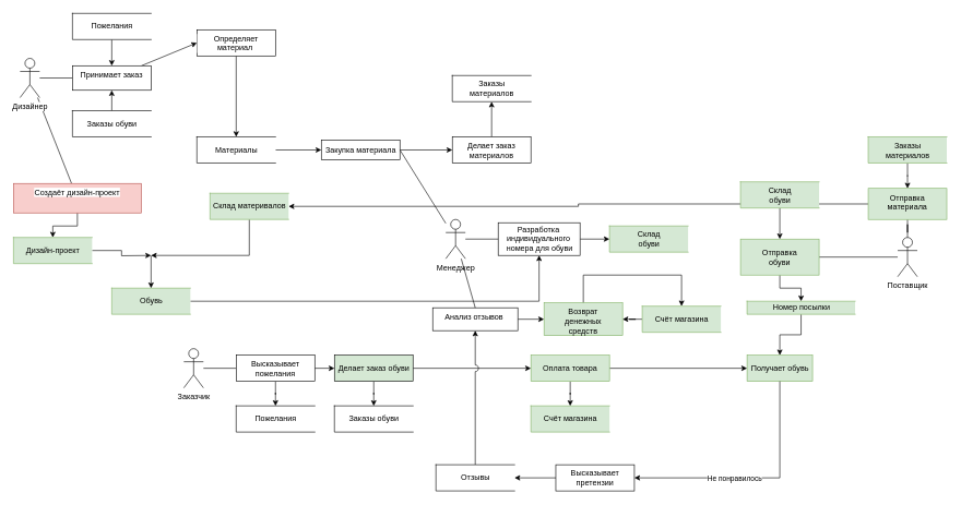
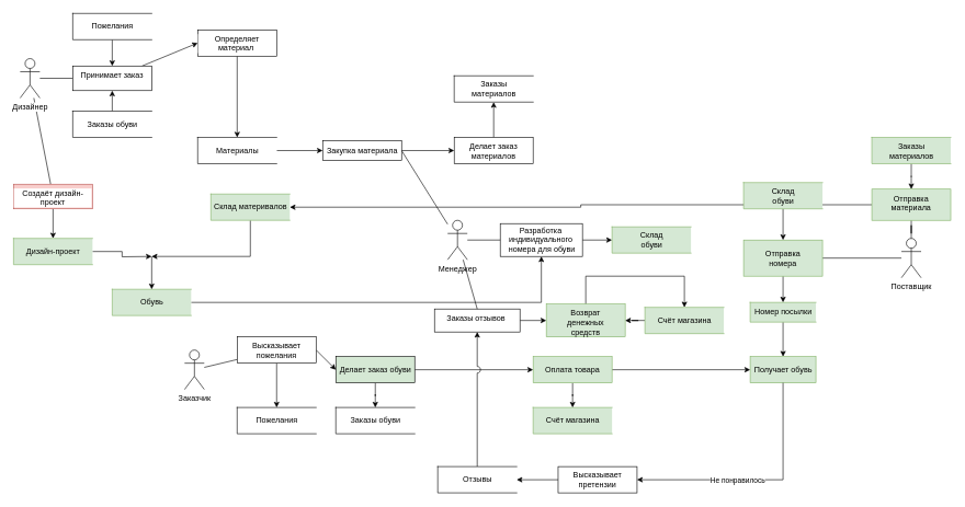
- <mxCell id="43" value="Создаёт дизайн-проект" style="whiteSpace=wrap;html=1;verticalAlign=top;strokeColor=#b85450;labelBackgroundColor=default;fillColor=#f8cecc;" parent="1" vertex="1"><mxGeometry x="20" y="280" width="195" height="45" as="geometry" /></mxCell>
+ <mxCell id="43" value="Создаёт дизайн-проект" style="whiteSpace=wrap;html=1;verticalAlign=top;strokeColor=#b85450;labelBackgroundColor=default;fillColor=#f8cecc;" parent="1" vertex="1"><mxGeometry x="20" y="280" width="120" height="37.5" as="geometry" /></mxCell>
- <mxCell id="57" value="Отправка&lt;br&gt;обуви" style="whiteSpace=wrap;html=1;verticalAlign=middle;fillColor=#d5e8d4;strokeColor=#82b366;" parent="1" vertex="1"><mxGeometry x="1130" y="365" width="120" height="55" as="geometry" /></mxCell>
+ <mxCell id="57" value="Отправка&lt;br&gt;номера" style="whiteSpace=wrap;html=1;verticalAlign=middle;fillColor=#d5e8d4;strokeColor=#82b366;" parent="1" vertex="1"><mxGeometry x="1130" y="365" width="120" height="55" as="geometry" /></mxCell>
- <mxCell id="63" value="Номер посылки" style="html=1;dashed=0;whitespace=wrap;shape=partialRectangle;right=0;verticalAlign=middle;fillColor=#d5e8d4;strokeColor=#82b366;" parent="1" vertex="1"><mxGeometry x="1140" y="460" width="165" height="20" as="geometry" /></mxCell>
+ <mxCell id="63" value="Номер посылки" style="html=1;dashed=0;whitespace=wrap;shape=partialRectangle;right=0;verticalAlign=middle;fillColor=#d5e8d4;strokeColor=#82b366;" parent="1" vertex="1"><mxGeometry x="1140" y="460" width="100" height="30" as="geometry" /></mxCell>
- <mxCell id="15" value="Анализ отзывов&amp;nbsp;" style="whiteSpace=wrap;html=1;verticalAlign=top;" parent="1" vertex="1"><mxGeometry x="660" y="470" width="130" height="35" as="geometry" /></mxCell>
+ <mxCell id="15" value="Заказы отзывов&amp;nbsp;" style="whiteSpace=wrap;html=1;verticalAlign=top;" parent="1" vertex="1"><mxGeometry x="660" y="470" width="130" height="35" as="geometry" /></mxCell>
- <mxCell id="32" value="Высказывает пожелания" style="whiteSpace=wrap;html=1;verticalAlign=top;" parent="1" vertex="1"><mxGeometry x="360" y="542.5" width="120" height="40" as="geometry" /></mxCell>
+ <mxCell id="32" value="Высказывает пожелания" style="whiteSpace=wrap;html=1;verticalAlign=top;" parent="1" vertex="1"><mxGeometry x="360" y="512.5" width="120" height="40" as="geometry" /></mxCell>
